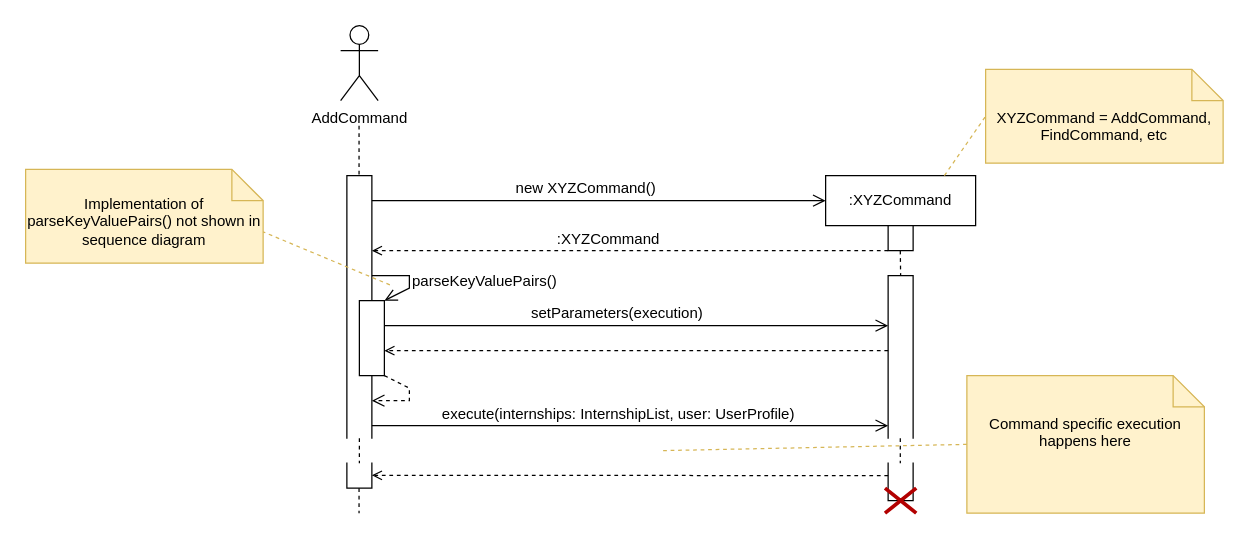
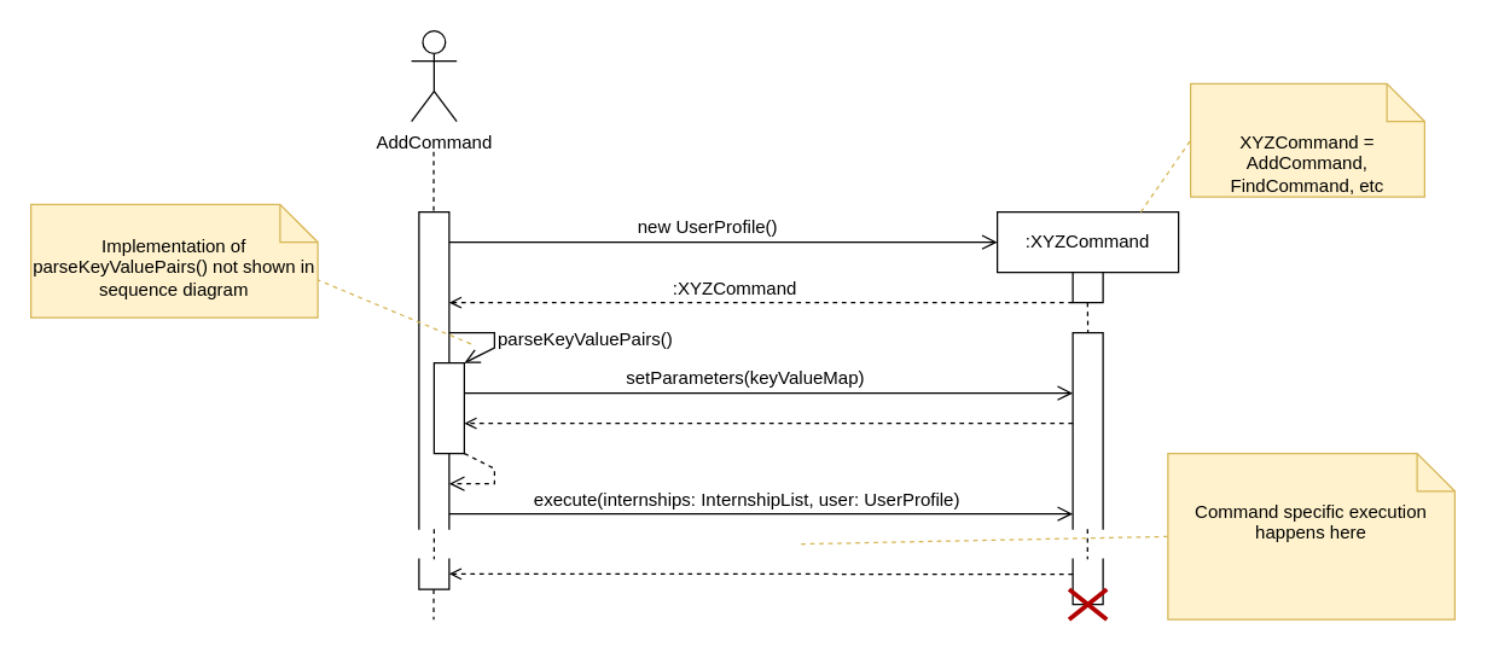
- <mxCell id="29" value="XYZCommand = AddCommand, FindCommand, etc" style="shape=note2;boundedLbl=1;whiteSpace=wrap;html=1;size=25;verticalAlign=top;align=center;fillColor=#fff2cc;strokeColor=#d6b656;" vertex="1" parent="1"><mxGeometry x="788" y="55" width="190" height="75" as="geometry" /></mxCell>
+ <mxCell id="29" value="XYZCommand = AddCommand, FindCommand, etc" style="shape=note2;boundedLbl=1;whiteSpace=wrap;html=1;size=25;verticalAlign=top;align=center;fillColor=#fff2cc;strokeColor=#d6b656;" vertex="1" parent="1"><mxGeometry x="788" y="55" width="155" height="75" as="geometry" /></mxCell>
- <mxCell id="7" value="new XYZCommand()" style="text;html=1;align=center;verticalAlign=middle;resizable=0;points=[];autosize=1;strokeColor=none;fillColor=none;" vertex="1" parent="1"><mxGeometry x="398" y="135" width="140" height="30" as="geometry" /></mxCell>
+ <mxCell id="7" value="new UserProfile()" style="text;html=1;align=center;verticalAlign=middle;resizable=0;points=[];autosize=1;strokeColor=none;fillColor=none;" vertex="1" parent="1"><mxGeometry x="398" y="135" width="140" height="30" as="geometry" /></mxCell>
- <mxCell id="27" value="setParameters(execution)" style="text;html=1;align=center;verticalAlign=middle;resizable=0;points=[];autosize=1;strokeColor=none;fillColor=none;" vertex="1" parent="1"><mxGeometry x="403" y="235" width="180" height="30" as="geometry" /></mxCell>
+ <mxCell id="27" value="setParameters(keyValueMap)" style="text;html=1;align=center;verticalAlign=middle;resizable=0;points=[];autosize=1;strokeColor=none;fillColor=none;" vertex="1" parent="1"><mxGeometry x="403" y="235" width="180" height="30" as="geometry" /></mxCell>
